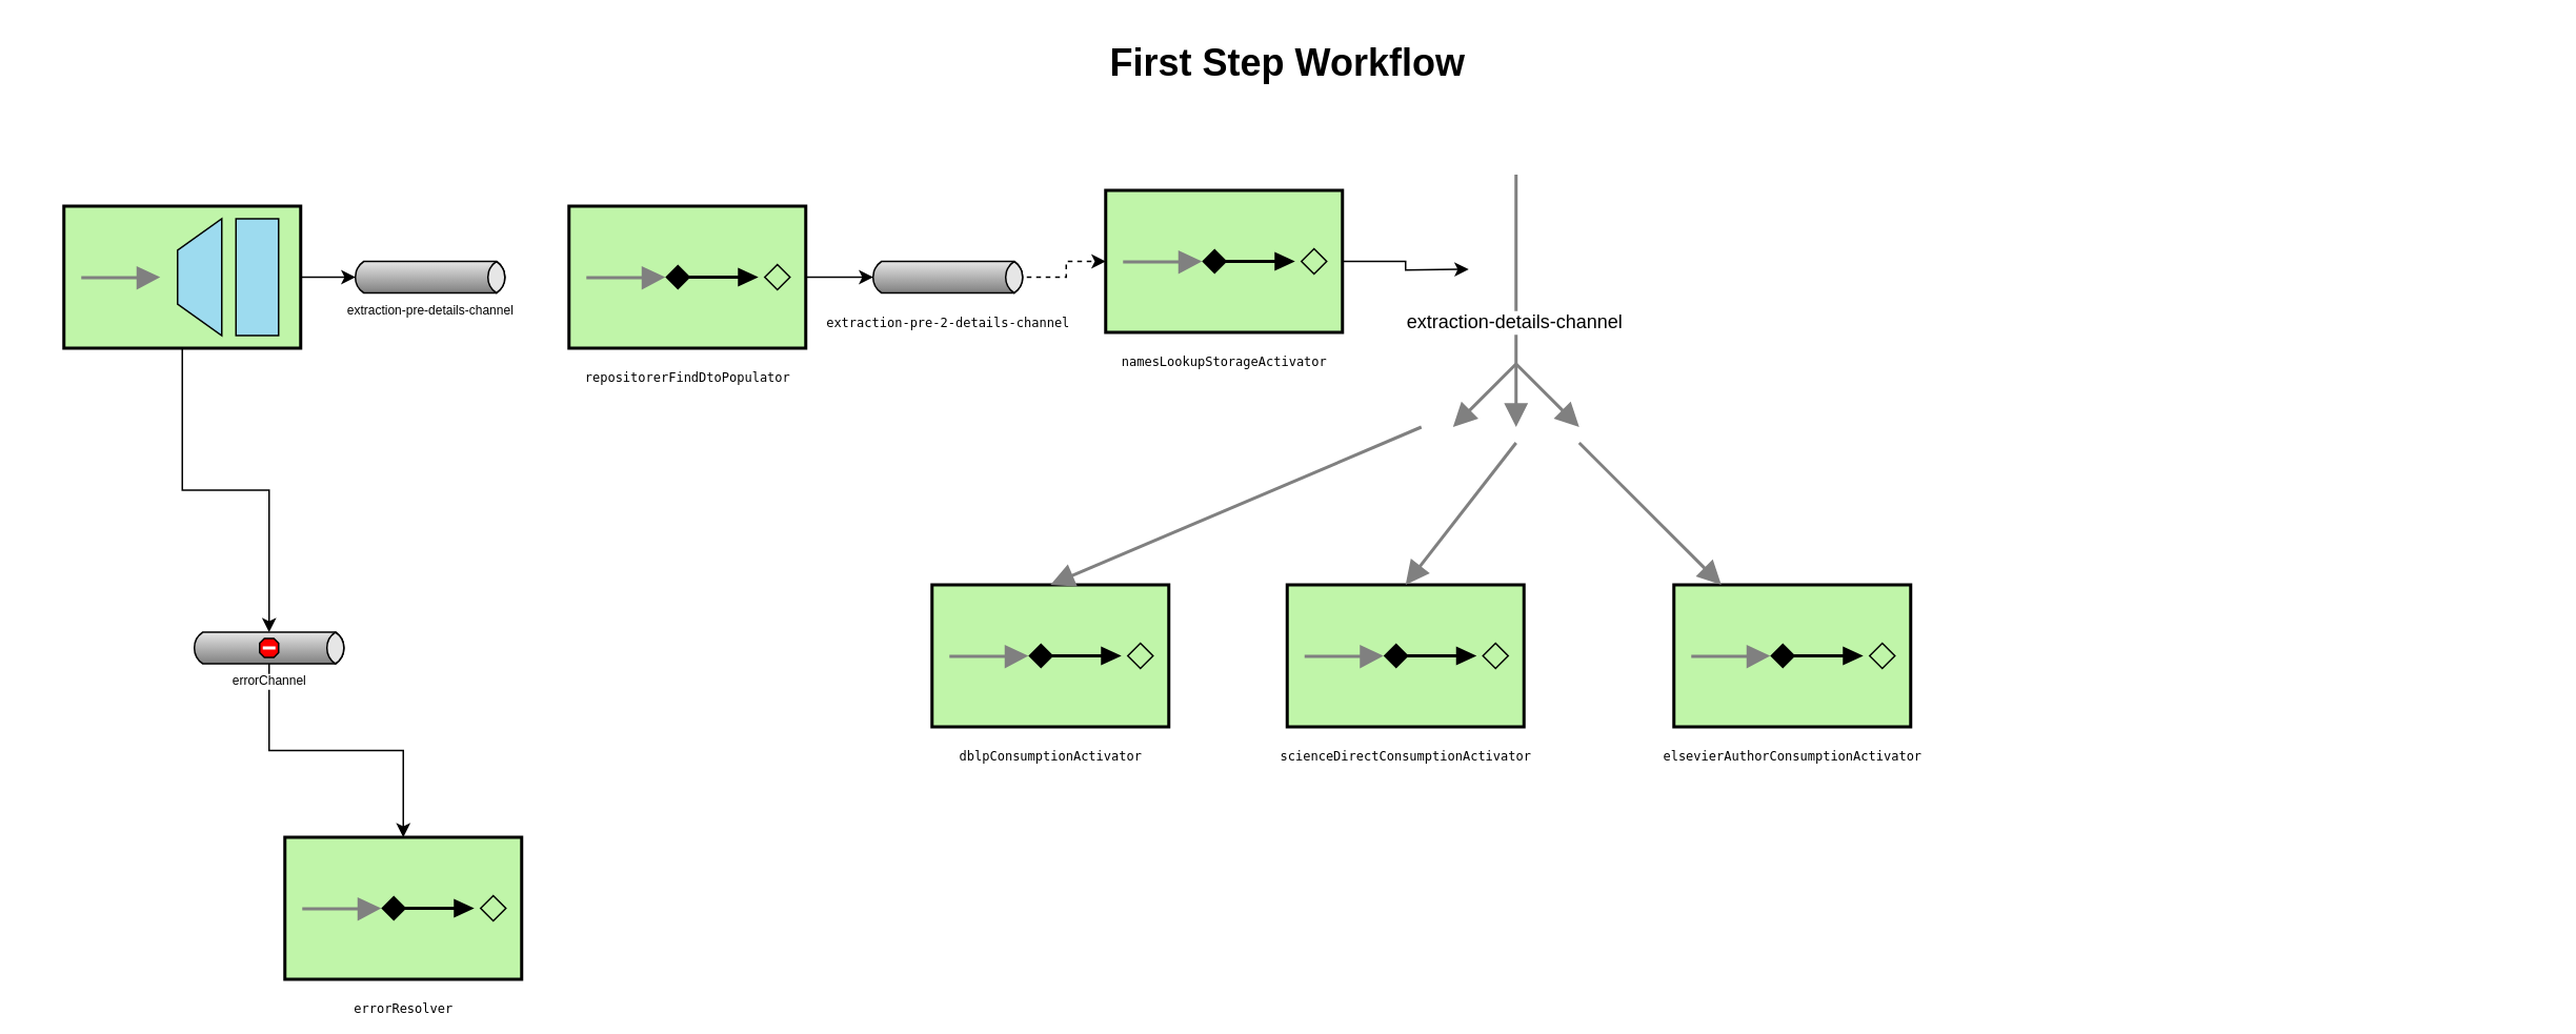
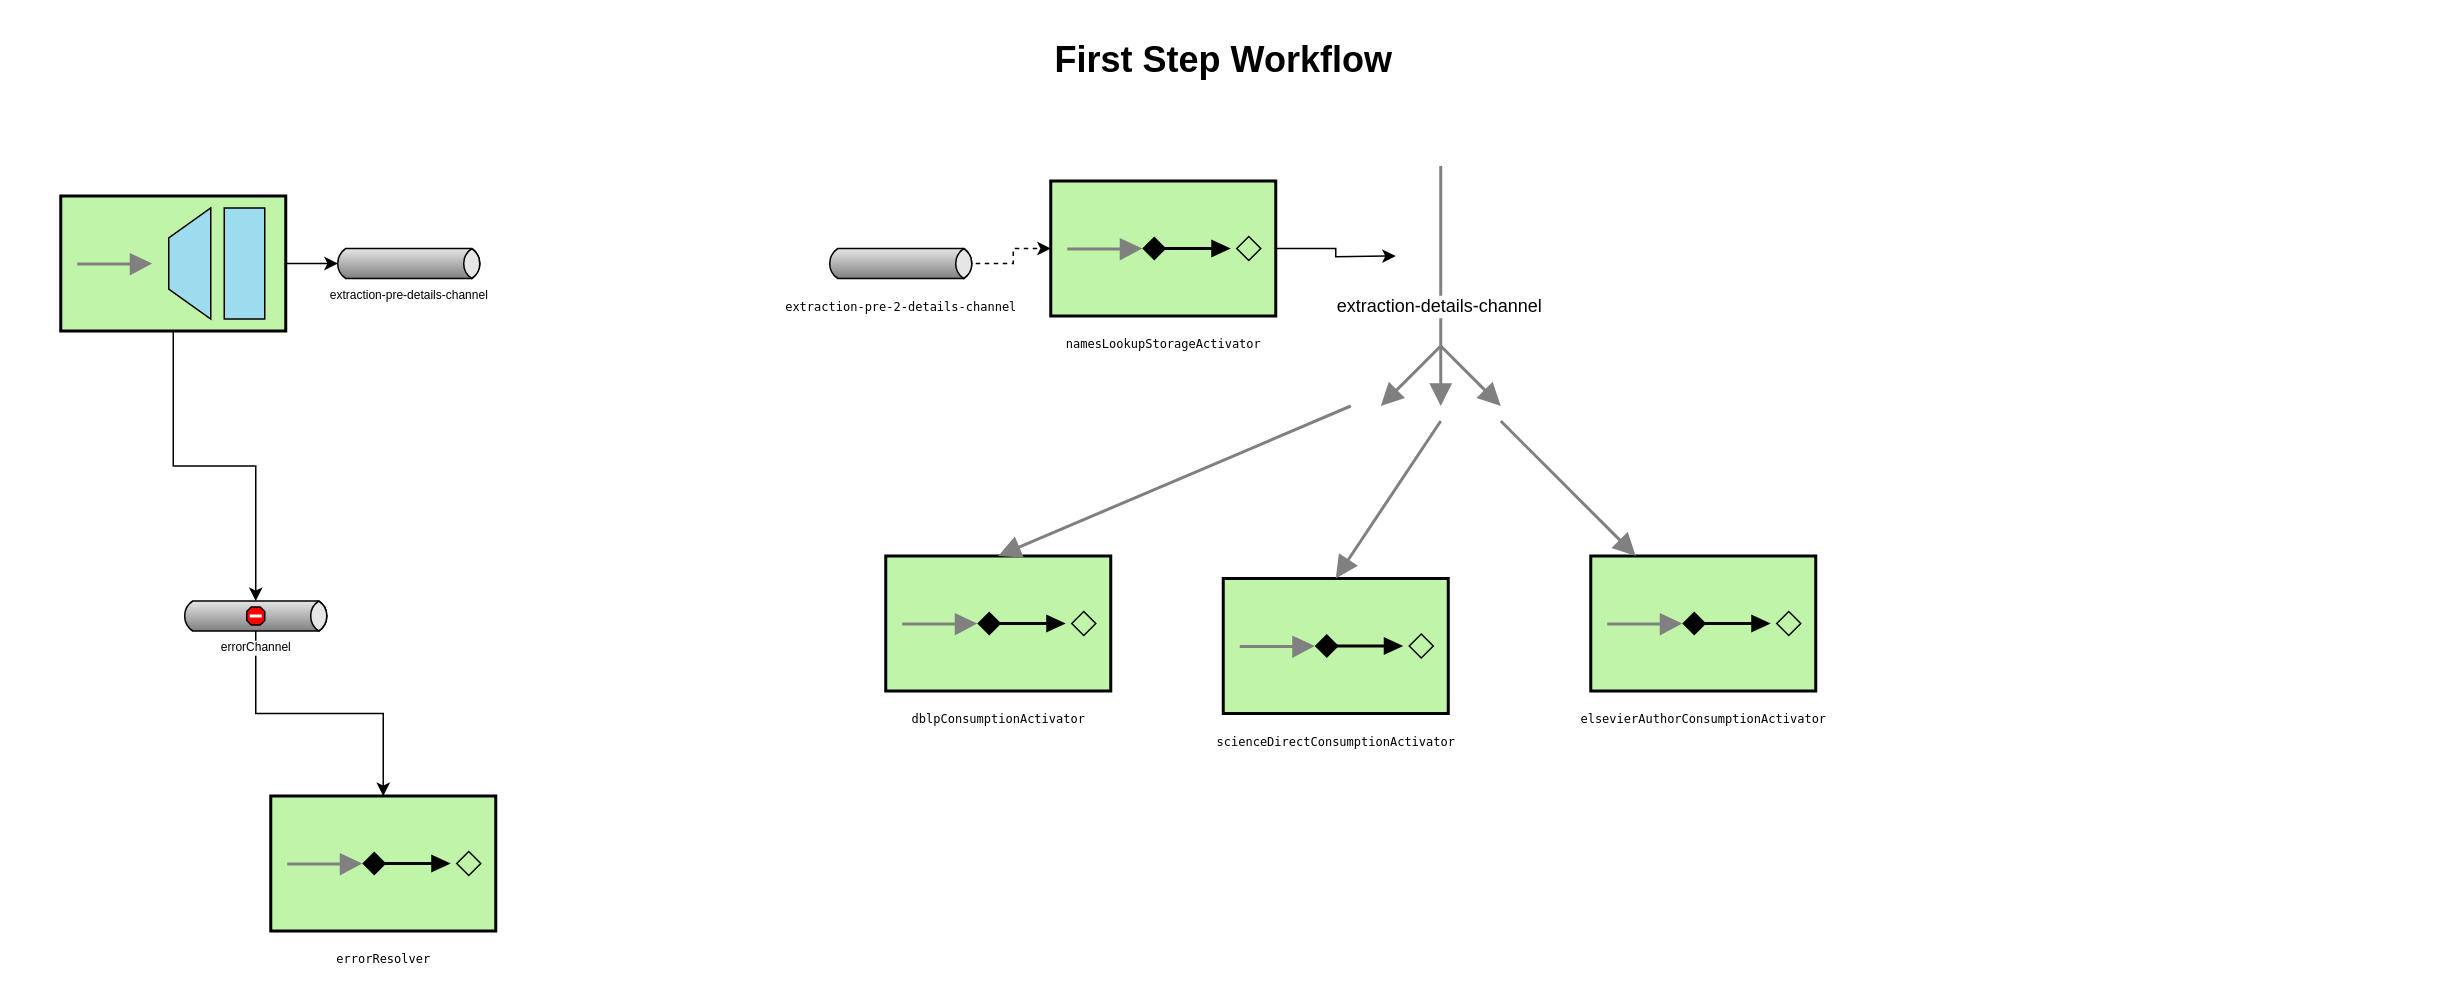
- <mxCell id="8" value="&lt;pre&gt;repositorerFindDtoPopulator&lt;br&gt;&lt;/pre&gt;" style="fillColor=#c0f5a9;dashed=0;outlineConnect=0;strokeWidth=2;strokeColor=#000000;html=1;align=center;fontSize=8;verticalLabelPosition=bottom;verticalAlign=top;shape=mxgraph.eip.service_activator;" vertex="1" parent="1"><mxGeometry x="360" y="130" width="150" height="90" as="geometry" /></mxCell>
- <mxCell id="7" style="edgeStyle=orthogonalEdgeStyle;rounded=0;orthogonalLoop=1;jettySize=auto;html=1;entryX=0;entryY=0.5;entryDx=2.7;entryDy=0;entryPerimeter=0;" edge="1" parent="1" source="8" target="10"><mxGeometry relative="1" as="geometry" /></mxCell>
- <mxCell id="20" value="&lt;pre&gt;&lt;span&gt;scienceDirectConsumptionActivator&lt;/span&gt;&lt;/pre&gt;" style="fillColor=#c0f5a9;dashed=0;outlineConnect=0;strokeWidth=2;strokeColor=#000000;html=1;align=center;fontSize=8;verticalLabelPosition=bottom;verticalAlign=top;shape=mxgraph.eip.service_activator;" vertex="1" parent="1"><mxGeometry x="815" y="370" width="150" height="90" as="geometry" /></mxCell>
+ <mxCell id="20" value="&lt;pre&gt;&lt;span&gt;scienceDirectConsumptionActivator&lt;/span&gt;&lt;/pre&gt;" style="fillColor=#c0f5a9;dashed=0;outlineConnect=0;strokeWidth=2;strokeColor=#000000;html=1;align=center;fontSize=8;verticalLabelPosition=bottom;verticalAlign=top;shape=mxgraph.eip.service_activator;" vertex="1" parent="1"><mxGeometry x="815" y="385" width="150" height="90" as="geometry" /></mxCell>
